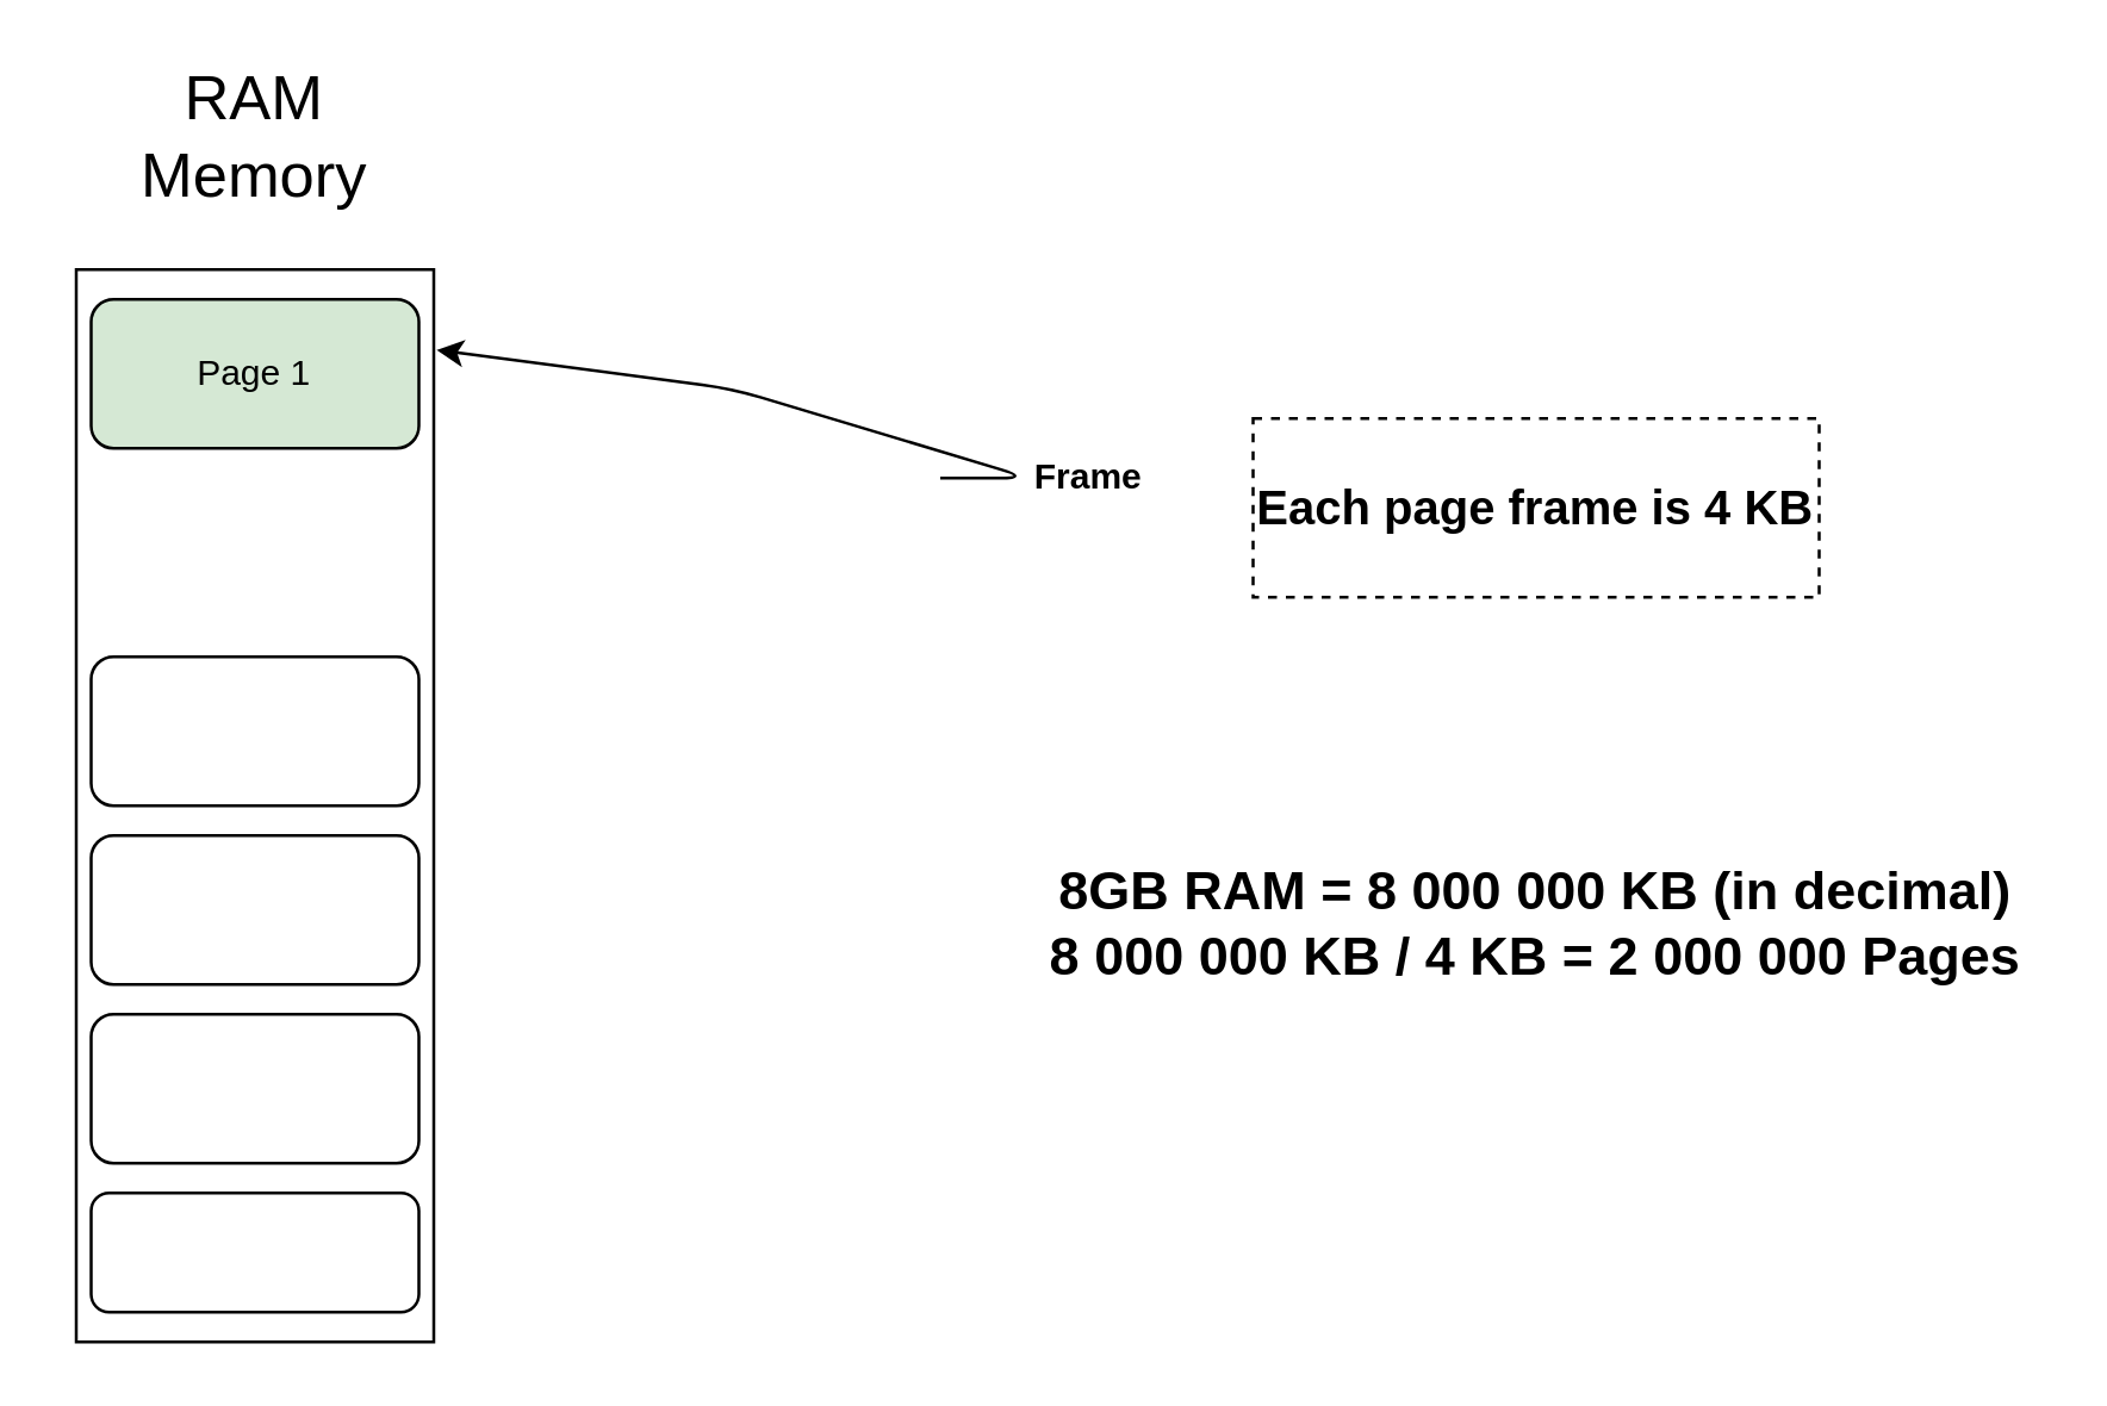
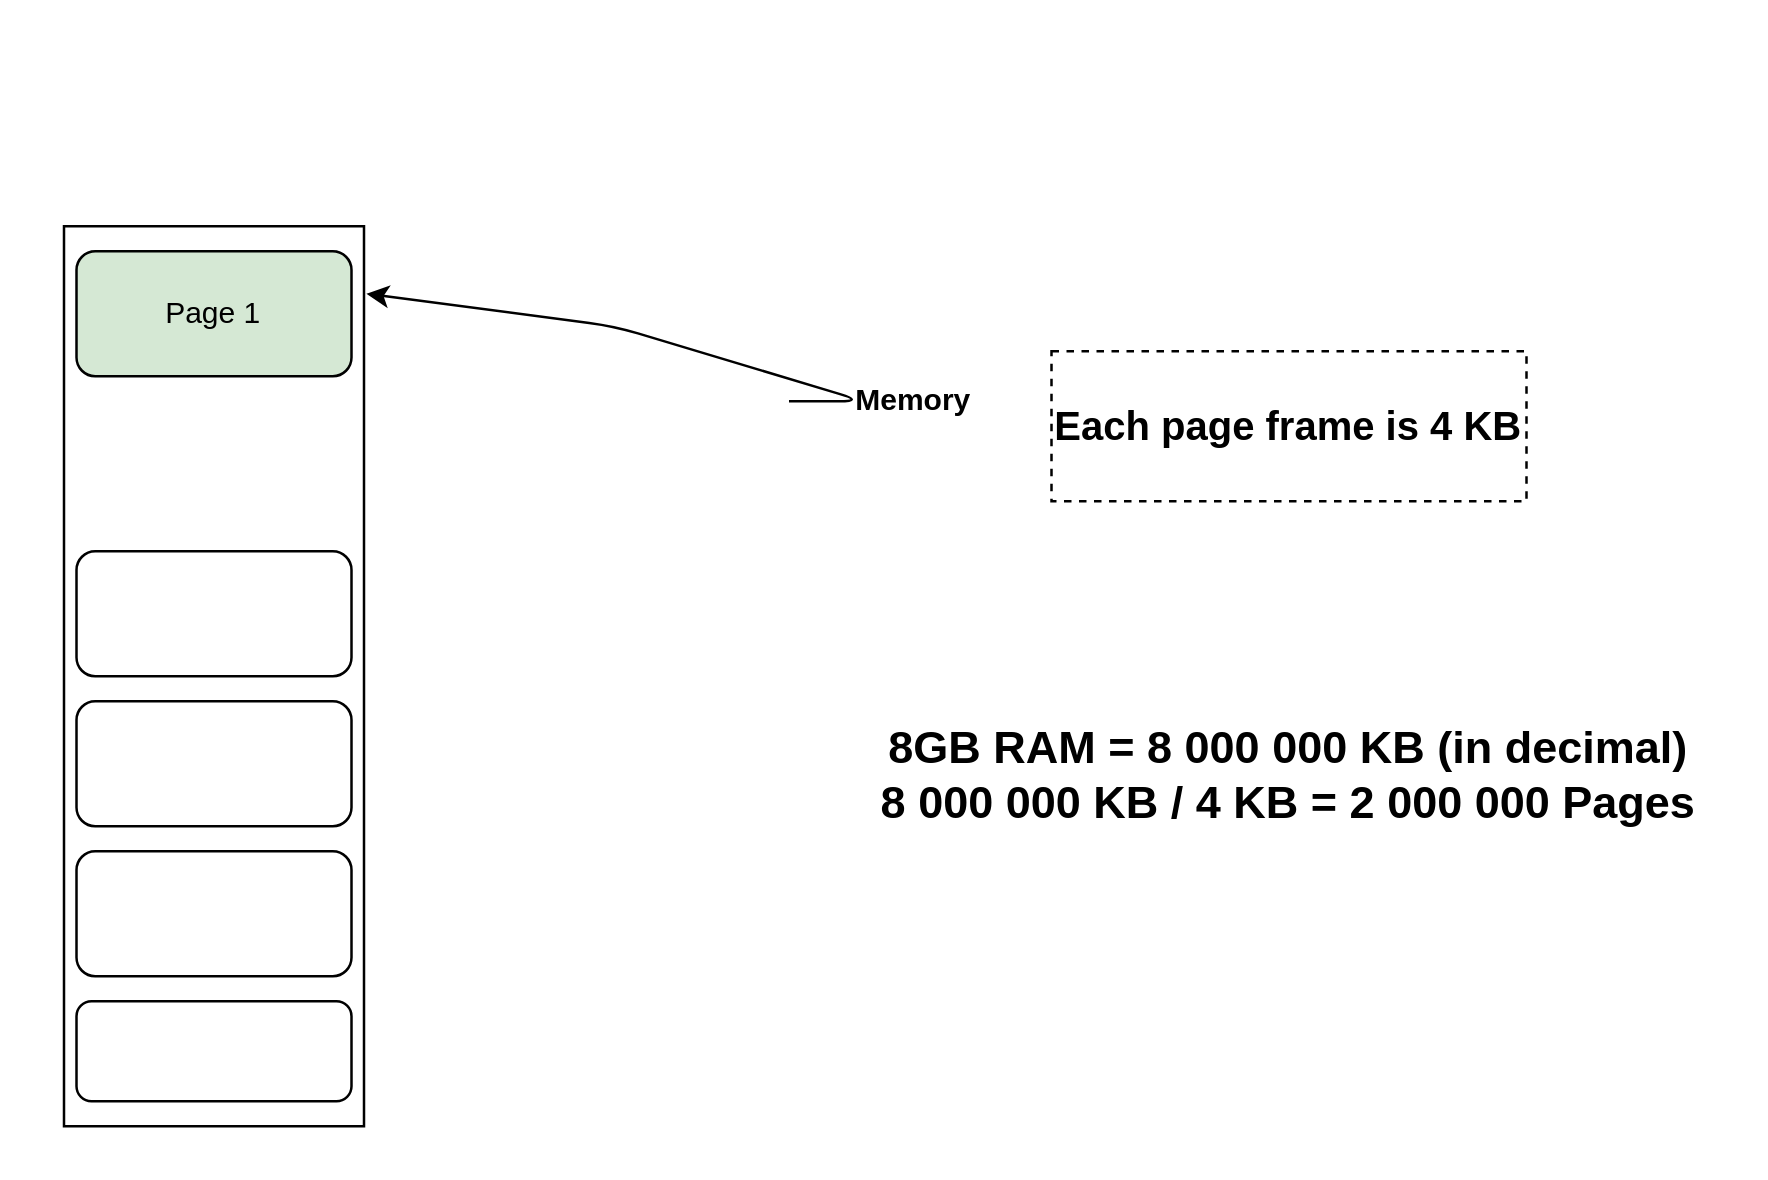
- <mxCell id="8" value="&lt;font style=&quot;font-size: 21px&quot;&gt;RAM Memory&lt;br&gt;&lt;/font&gt;" style="text;html=1;strokeColor=none;fillColor=none;align=center;verticalAlign=middle;whiteSpace=wrap;rounded=0;" parent="1" vertex="1"><mxGeometry x="20" y="20" width="130" height="50" as="geometry" /></mxCell>
- <mxCell id="9" value="Frame" style="text;html=1;strokeColor=none;fillColor=none;align=center;verticalAlign=middle;whiteSpace=wrap;rounded=0;strokeWidth=3;fontStyle=1" parent="1" vertex="1"><mxGeometry x="315" y="140" width="100" height="40" as="geometry" /></mxCell>
+ <mxCell id="9" value="Memory" style="text;html=1;strokeColor=none;fillColor=none;align=center;verticalAlign=middle;whiteSpace=wrap;rounded=0;strokeWidth=3;fontStyle=1" parent="1" vertex="1"><mxGeometry x="315" y="140" width="100" height="40" as="geometry" /></mxCell>
